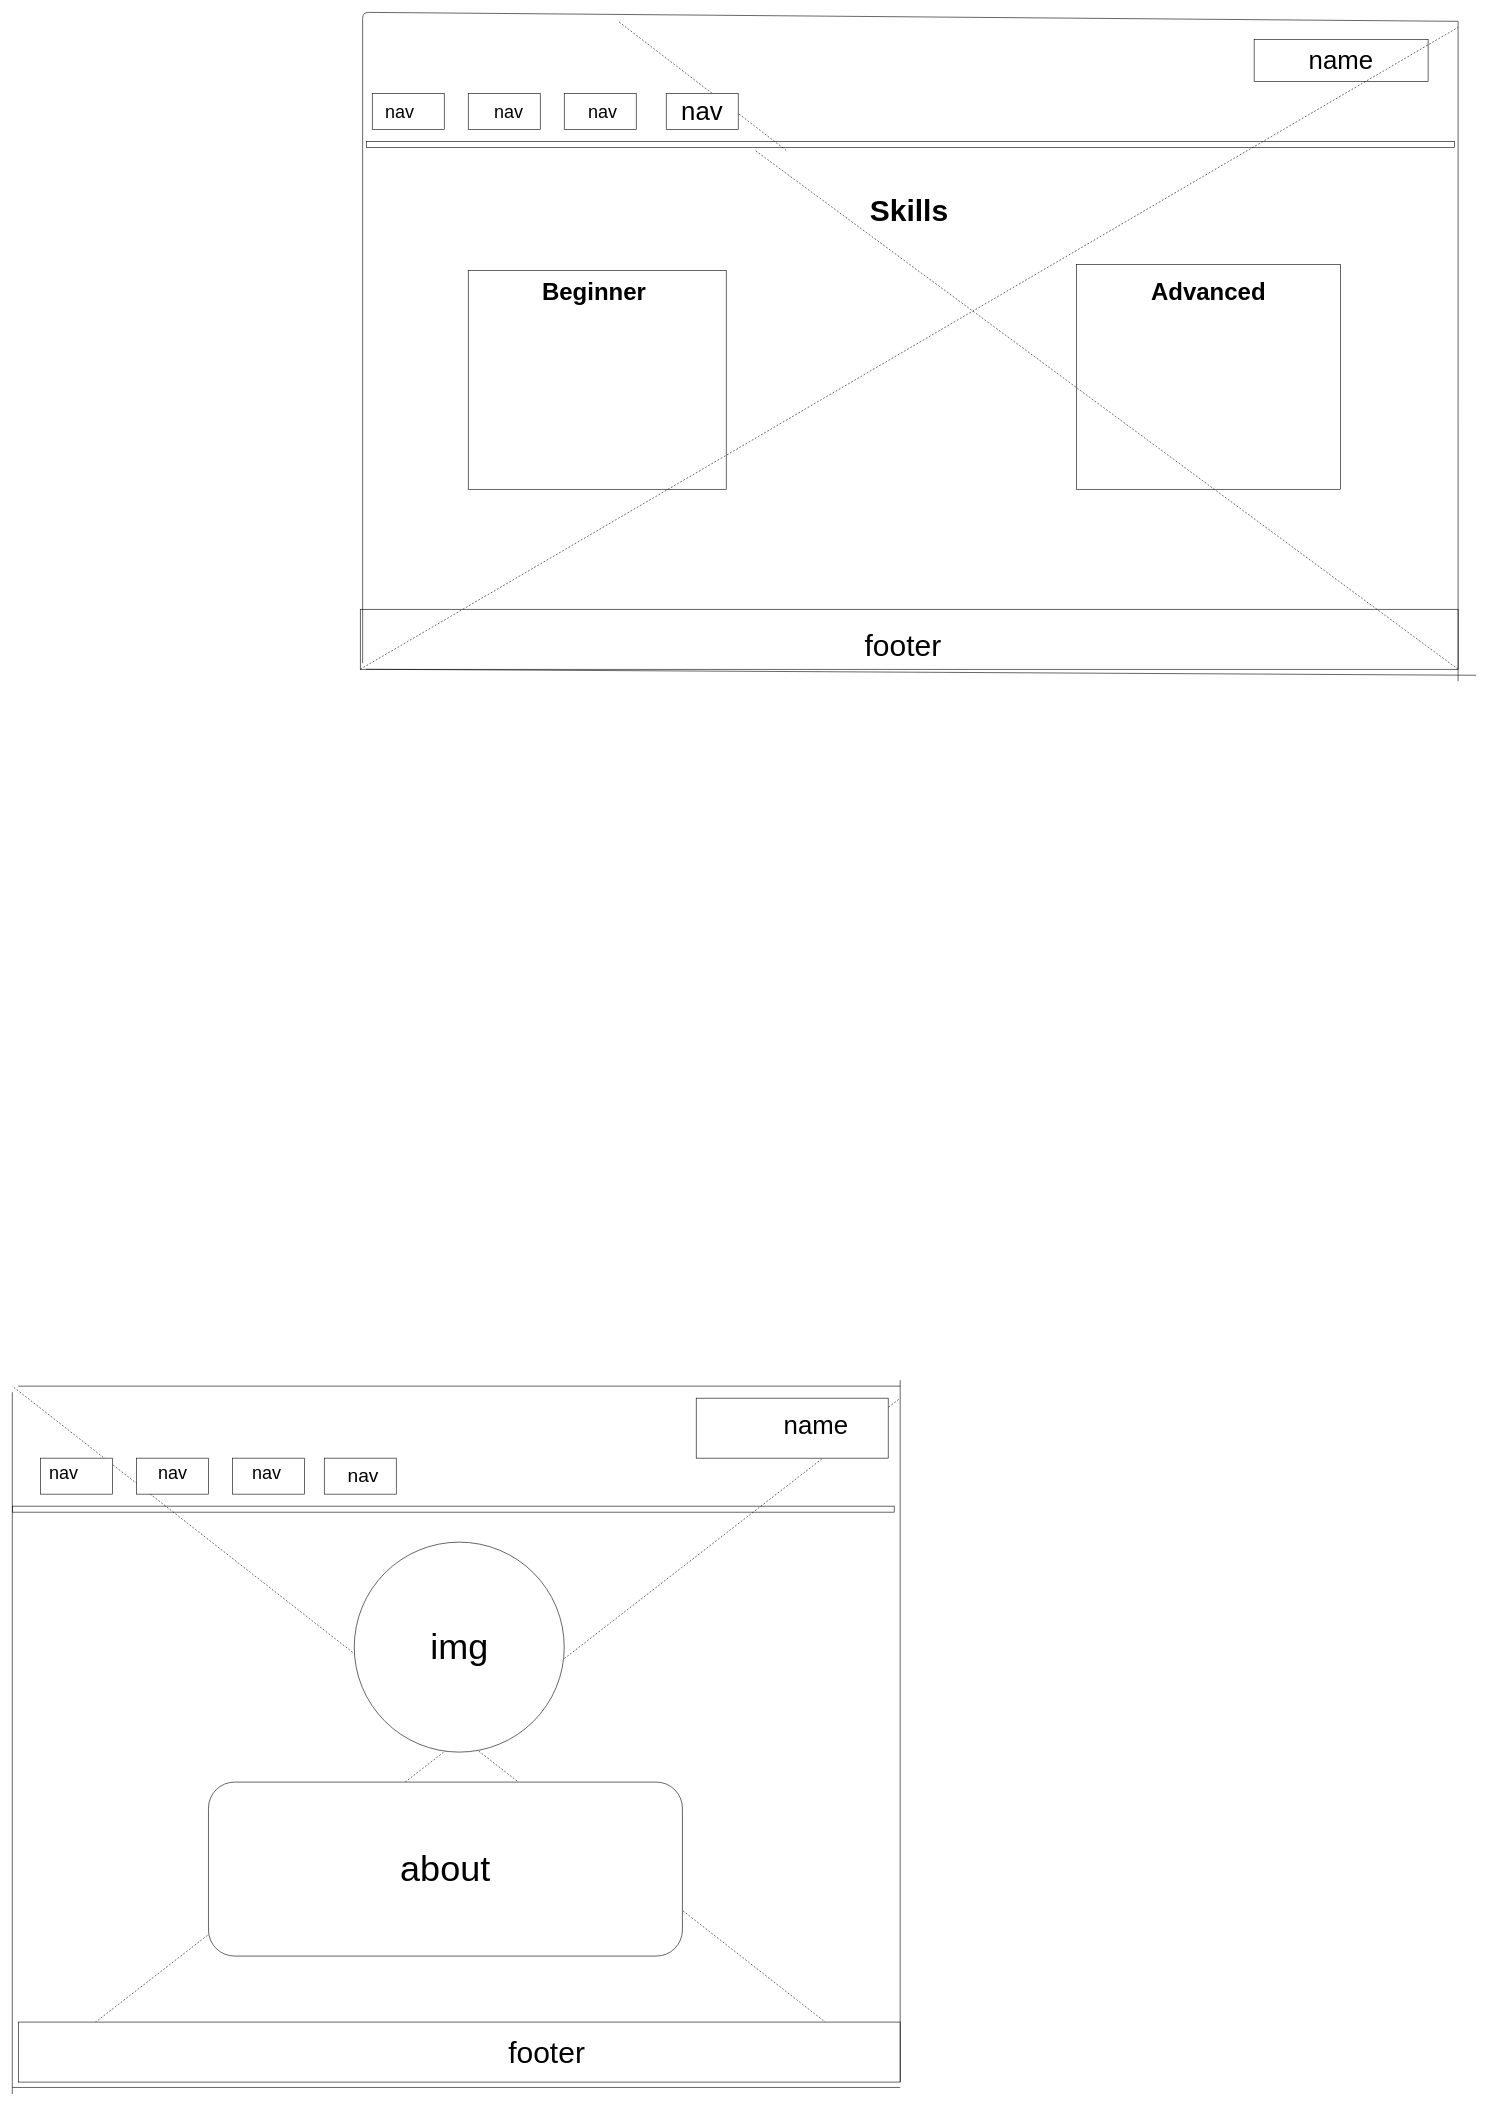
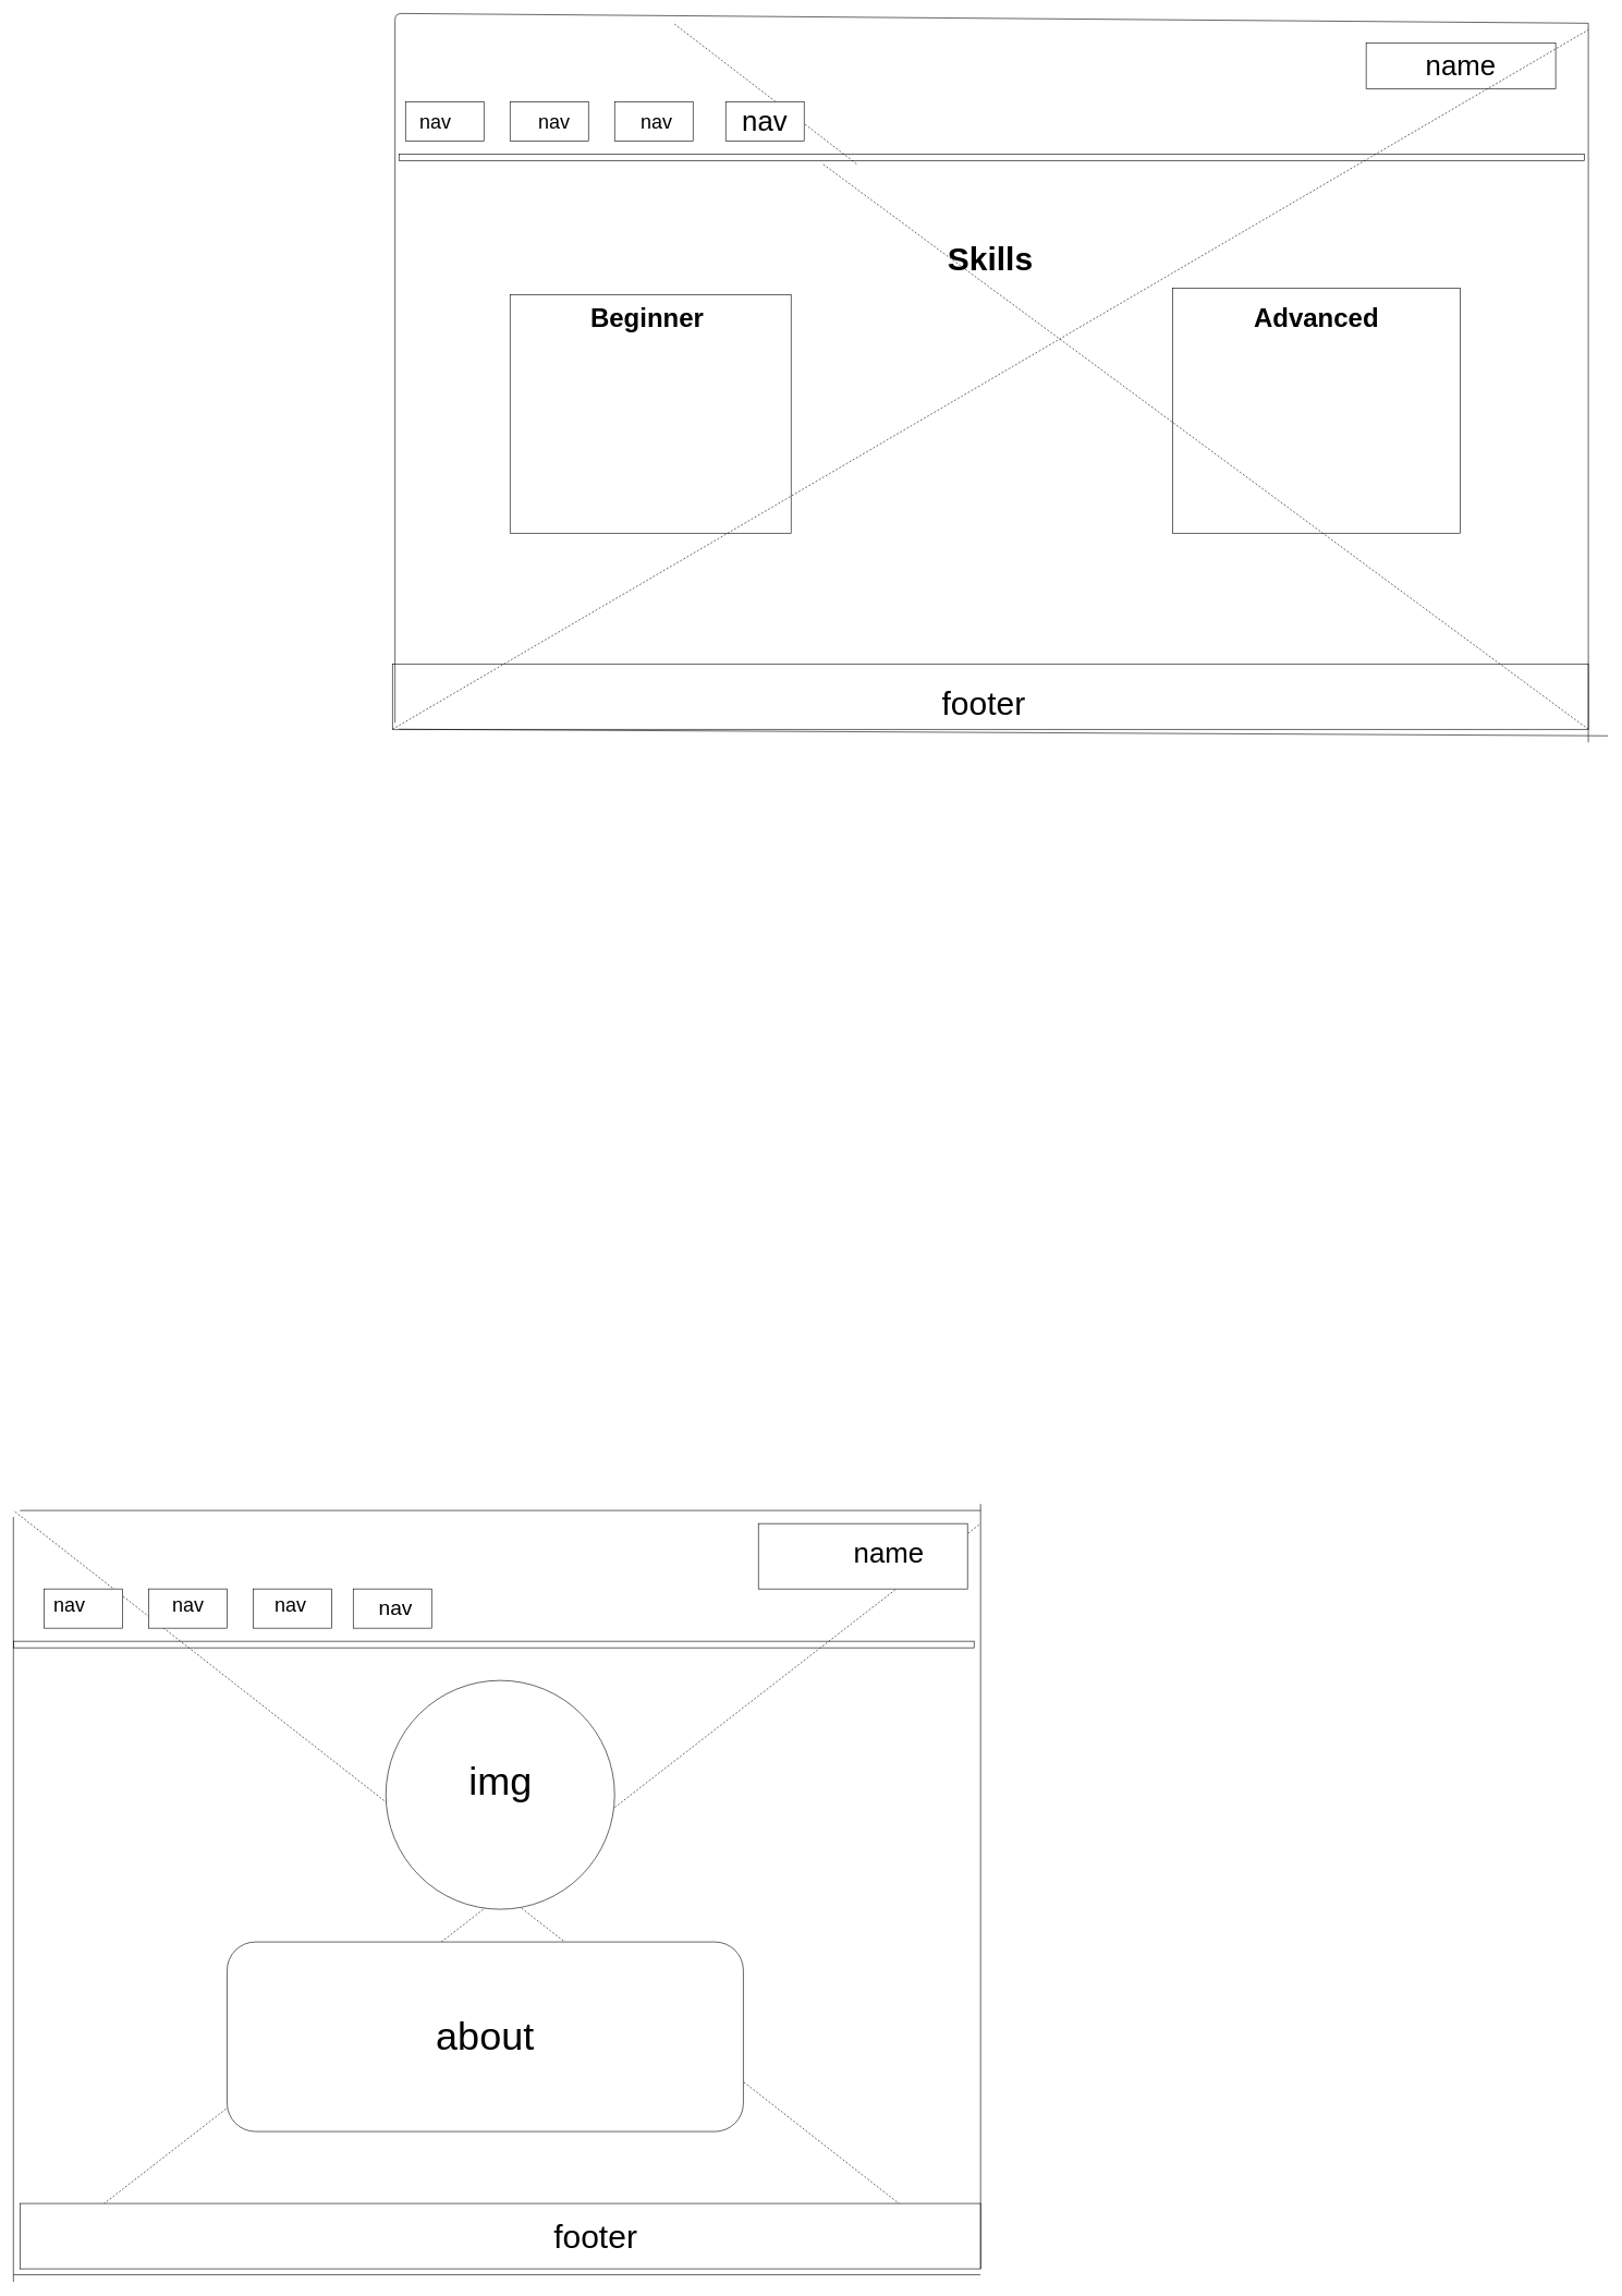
- <mxCell id="36" value="&lt;font style=&quot;font-size: 50px&quot;&gt;&lt;b&gt;Skills&lt;br&gt;&lt;/b&gt;&lt;/font&gt;" style="text;html=1;strokeColor=none;fillColor=none;align=center;verticalAlign=middle;whiteSpace=wrap;rounded=0;" vertex="1" parent="1"><mxGeometry x="1360" y="260" width="310" height="180" as="geometry" /></mxCell>
+ <mxCell id="36" value="&lt;font style=&quot;font-size: 50px&quot;&gt;&lt;b&gt;Skills&lt;br&gt;&lt;/b&gt;&lt;/font&gt;" style="text;html=1;strokeColor=none;fillColor=none;align=center;verticalAlign=middle;whiteSpace=wrap;rounded=0;" vertex="1" parent="1"><mxGeometry x="1360" y="305" width="310" height="180" as="geometry" /></mxCell>
- <mxCell id="15" value="&lt;font style=&quot;font-size: 60px&quot;&gt;img&lt;br&gt;&lt;/font&gt;" style="text;html=1;strokeColor=none;fillColor=none;align=center;verticalAlign=middle;whiteSpace=wrap;rounded=0;" parent="1" vertex="1"><mxGeometry x="627.5" y="2670" width="275" height="150" as="geometry" /></mxCell>
+ <mxCell id="15" value="&lt;font style=&quot;font-size: 60px&quot;&gt;img&lt;br&gt;&lt;/font&gt;" style="text;html=1;strokeColor=none;fillColor=none;align=center;verticalAlign=middle;whiteSpace=wrap;rounded=0;" parent="1" vertex="1"><mxGeometry x="627.5" y="2650" width="275" height="150" as="geometry" /></mxCell>
